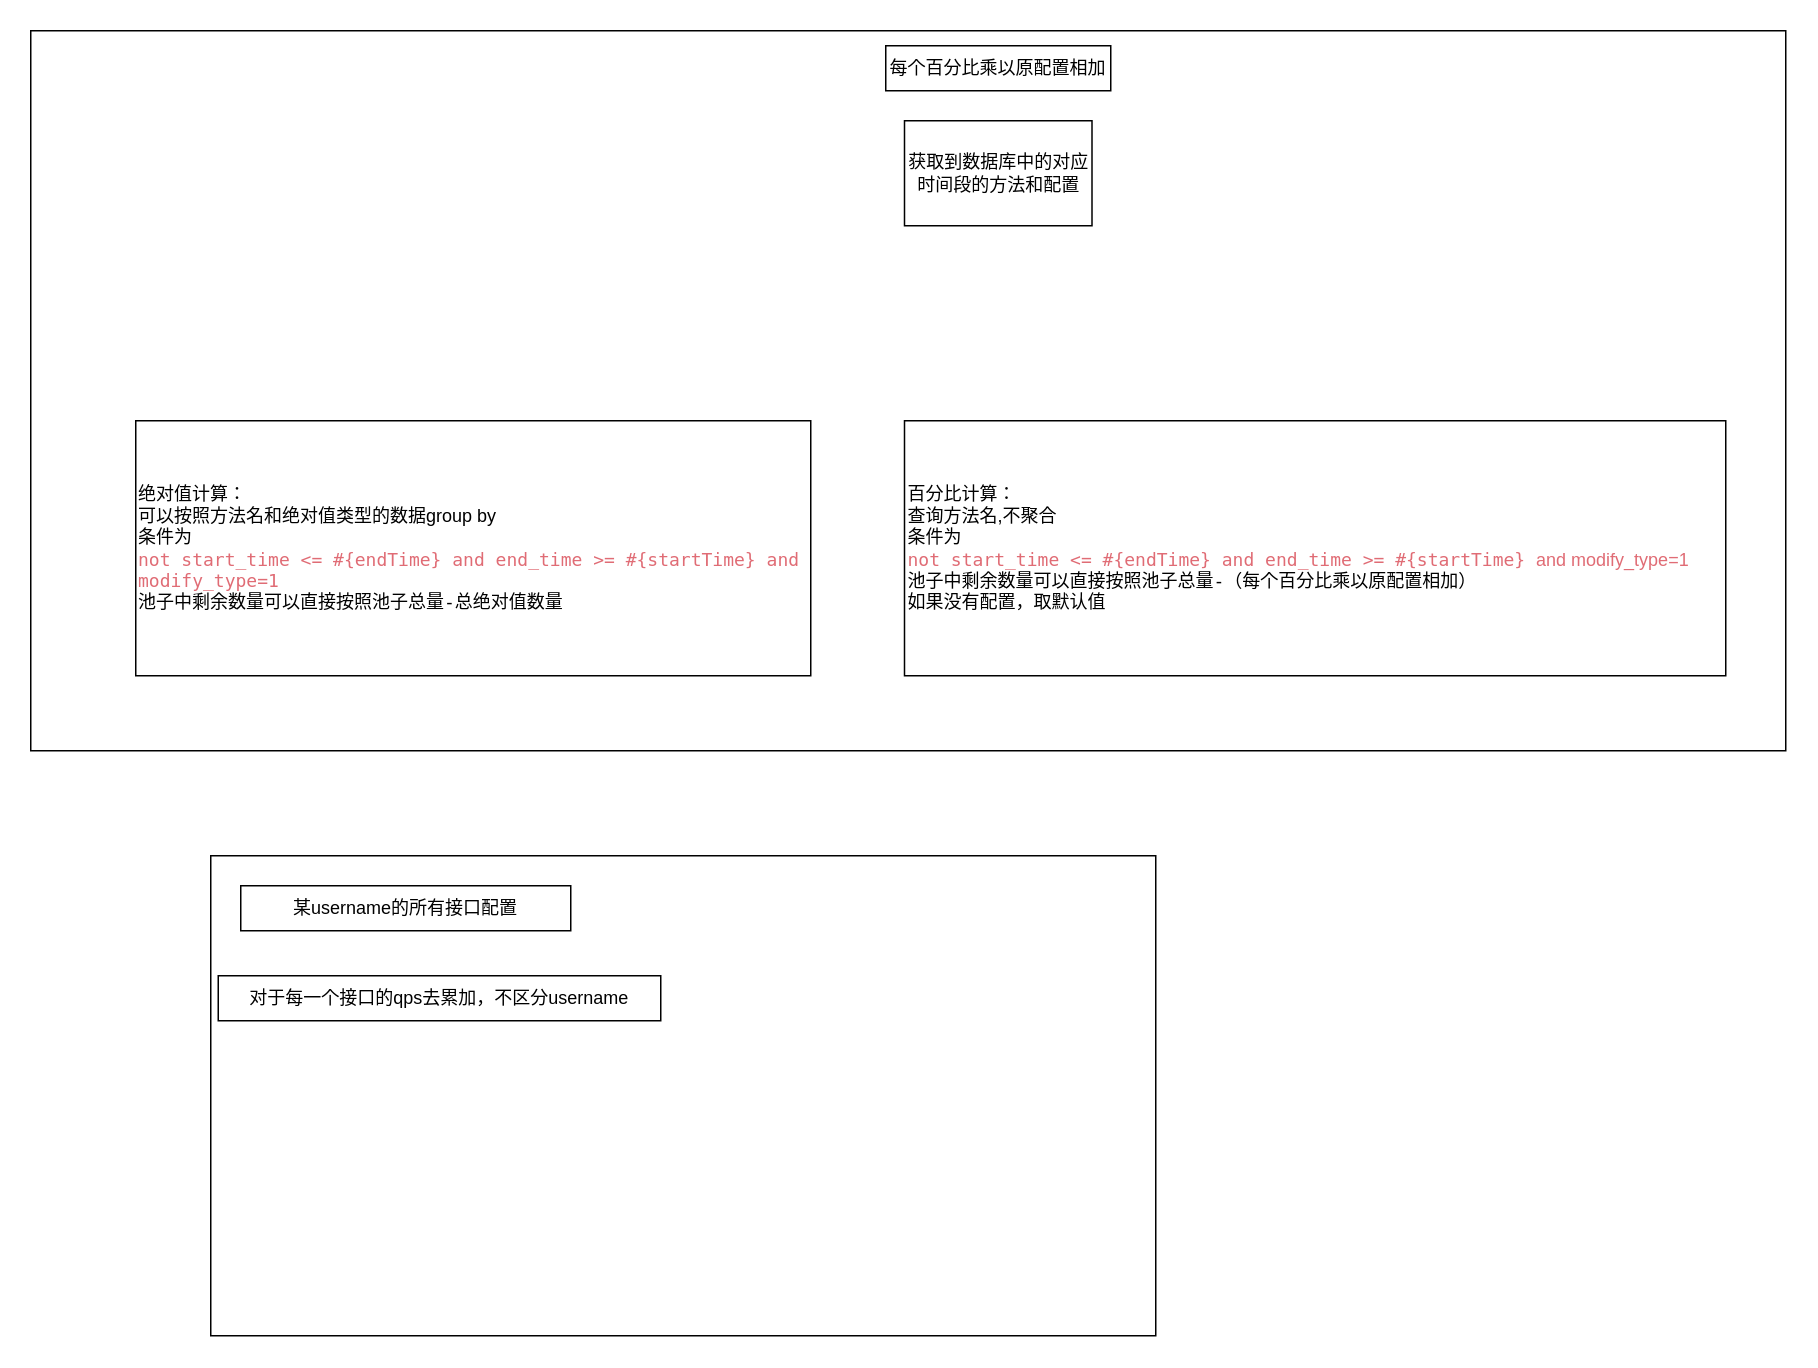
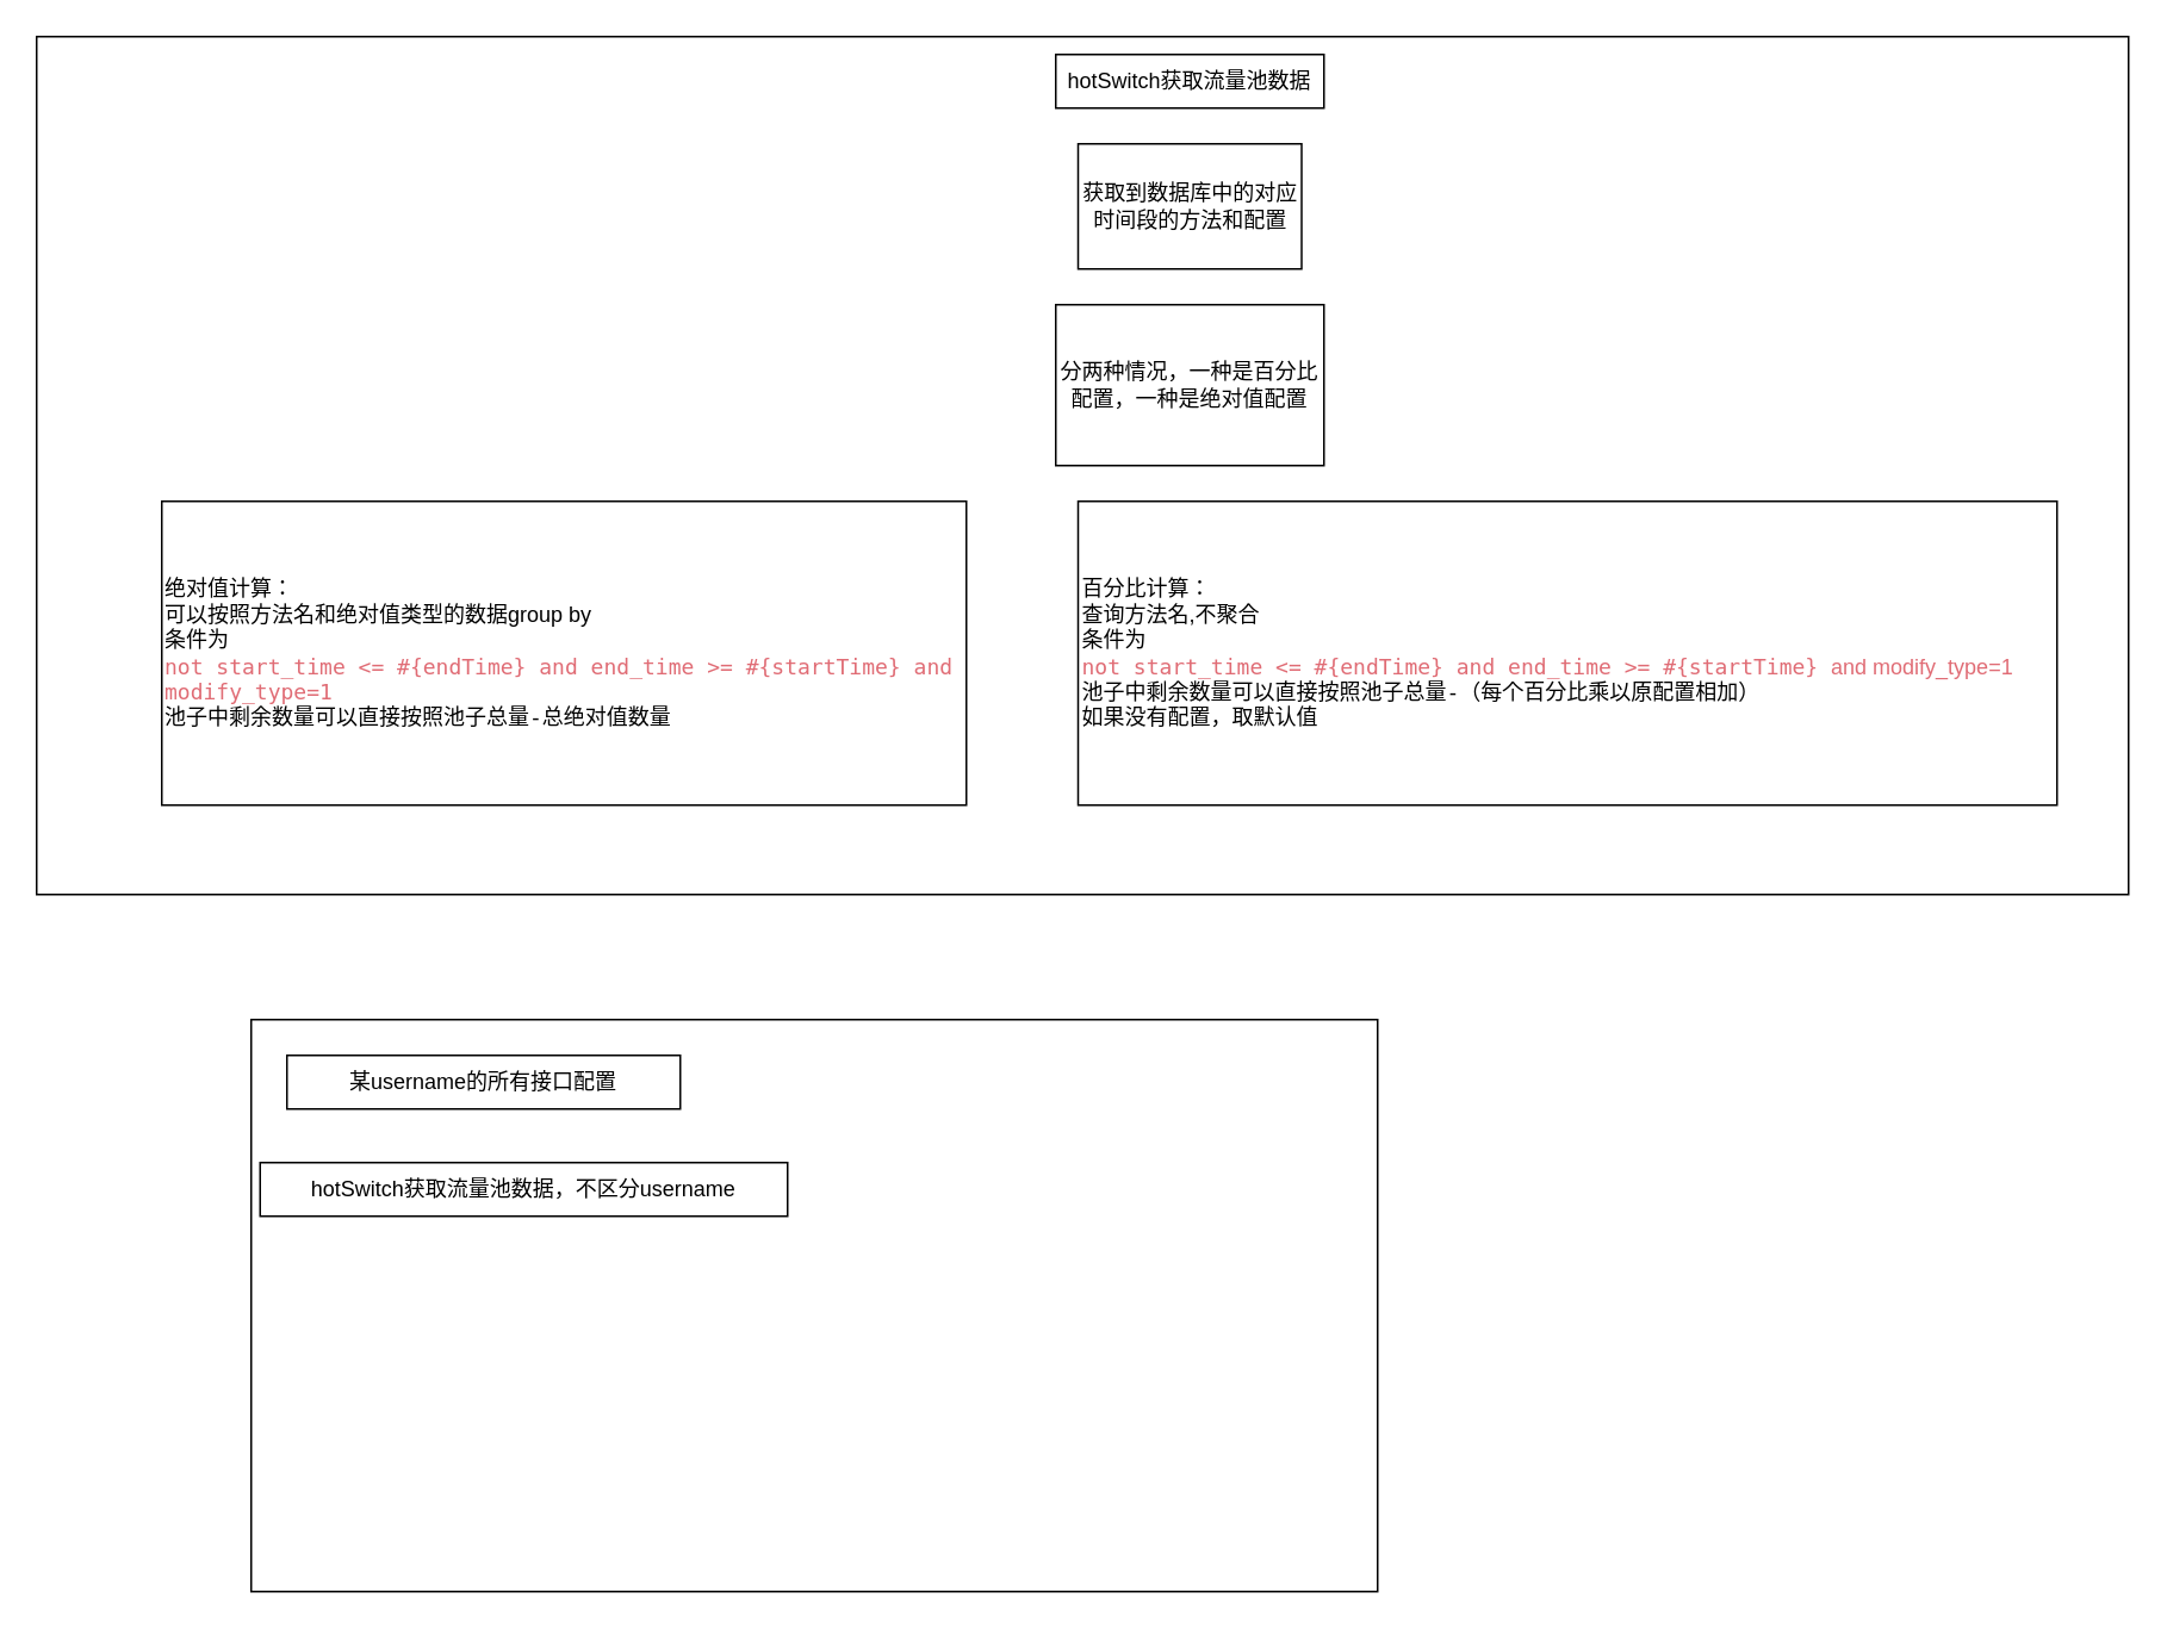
- <mxCell id="3" value="每个百分比乘以原配置相加" style="text;html=1;strokeColor=default;fillColor=none;align=center;verticalAlign=middle;whiteSpace=wrap;rounded=0;" vertex="1" parent="1"><mxGeometry x="590" y="30" width="150" height="30" as="geometry" /></mxCell>
+ <mxCell id="3" value="hotSwitch获取流量池数据" style="text;html=1;strokeColor=default;fillColor=none;align=center;verticalAlign=middle;whiteSpace=wrap;rounded=0;" vertex="1" parent="1"><mxGeometry x="590" y="30" width="150" height="30" as="geometry" /></mxCell>
+ <mxCell id="5" value="分两种情况，一种是百分比配置，一种是绝对值配置" style="text;html=1;strokeColor=default;fillColor=none;align=center;verticalAlign=middle;whiteSpace=wrap;rounded=0;" vertex="1" parent="1"><mxGeometry x="590" y="170" width="150" height="90" as="geometry" /></mxCell>
- <mxCell id="10" value="对于每一个接口的qps去累加，不区分username" style="text;html=1;strokeColor=default;fillColor=none;align=center;verticalAlign=middle;whiteSpace=wrap;rounded=0;" vertex="1" parent="1"><mxGeometry x="145" y="650" width="295" height="30" as="geometry" /></mxCell>
+ <mxCell id="10" value="hotSwitch获取流量池数据，不区分username" style="text;html=1;strokeColor=default;fillColor=none;align=center;verticalAlign=middle;whiteSpace=wrap;rounded=0;" vertex="1" parent="1"><mxGeometry x="145" y="650" width="295" height="30" as="geometry" /></mxCell>
